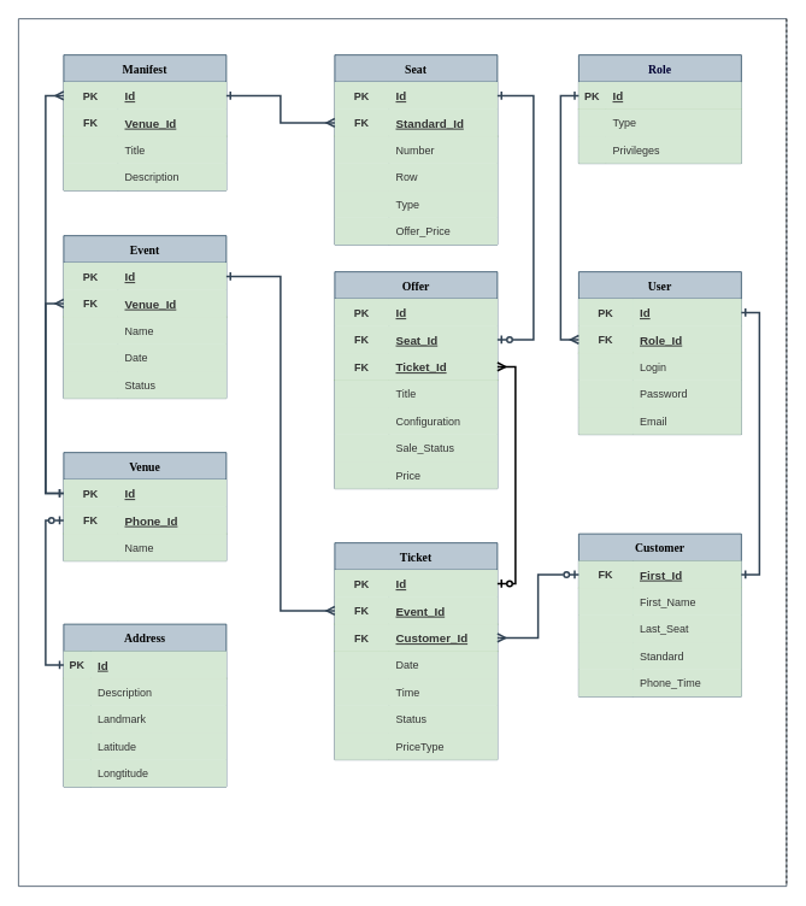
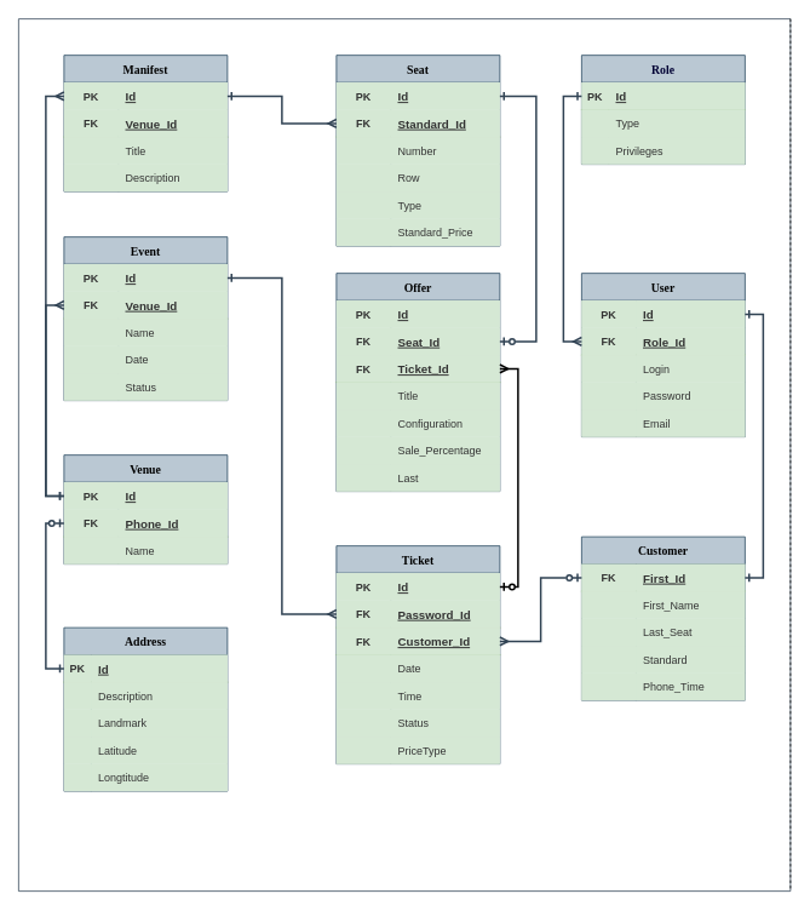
- <mxCell id="75" value="Offer_Price" style="shape=partialRectangle;connectable=0;top=0;left=0;bottom=0;right=0;align=left;spacingLeft=6;overflow=hidden;fillColor=#d5e8d4;strokeColor=#82b366;fontColor=#333333;" parent="73" vertex="1"><mxGeometry x="60" width="120" height="30" as="geometry"><mxRectangle width="120" height="30" as="alternateBounds" /></mxGeometry></mxCell>
+ <mxCell id="75" value="Standard_Price" style="shape=partialRectangle;connectable=0;top=0;left=0;bottom=0;right=0;align=left;spacingLeft=6;overflow=hidden;fillColor=#d5e8d4;strokeColor=#82b366;fontColor=#333333;" parent="73" vertex="1"><mxGeometry x="60" width="120" height="30" as="geometry"><mxRectangle width="120" height="30" as="alternateBounds" /></mxGeometry></mxCell>
- <mxCell id="21" value="Sale_Status" style="shape=partialRectangle;connectable=0;top=0;left=0;bottom=0;right=0;align=left;spacingLeft=6;overflow=hidden;fillColor=#d5e8d4;strokeColor=#82b366;fontColor=#333333;" parent="19" vertex="1"><mxGeometry x="60" width="120" height="30" as="geometry"><mxRectangle width="120" height="30" as="alternateBounds" /></mxGeometry></mxCell>
+ <mxCell id="21" value="Sale_Percentage" style="shape=partialRectangle;connectable=0;top=0;left=0;bottom=0;right=0;align=left;spacingLeft=6;overflow=hidden;fillColor=#d5e8d4;strokeColor=#82b366;fontColor=#333333;" parent="19" vertex="1"><mxGeometry x="60" width="120" height="30" as="geometry"><mxRectangle width="120" height="30" as="alternateBounds" /></mxGeometry></mxCell>
- <mxCell id="24" value="Price" style="shape=partialRectangle;connectable=0;top=0;left=0;bottom=0;right=0;align=left;spacingLeft=6;overflow=hidden;fillColor=#d5e8d4;strokeColor=#82b366;fontColor=#333333;" vertex="1" parent="22"><mxGeometry x="60" width="120" height="30" as="geometry"><mxRectangle width="120" height="30" as="alternateBounds" /></mxGeometry></mxCell>
+ <mxCell id="24" value="Last" style="shape=partialRectangle;connectable=0;top=0;left=0;bottom=0;right=0;align=left;spacingLeft=6;overflow=hidden;fillColor=#d5e8d4;strokeColor=#82b366;fontColor=#333333;" vertex="1" parent="22"><mxGeometry x="60" width="120" height="30" as="geometry"><mxRectangle width="120" height="30" as="alternateBounds" /></mxGeometry></mxCell>
- <mxCell id="41" value="Event_Id" style="shape=partialRectangle;connectable=0;top=0;left=0;bottom=0;right=0;align=left;spacingLeft=6;fontStyle=5;overflow=hidden;fillColor=#d5e8d4;strokeColor=#82b366;fontColor=#333333;fontSize=13;" vertex="1" parent="39"><mxGeometry x="60" width="120" height="30" as="geometry"><mxRectangle width="120" height="30" as="alternateBounds" /></mxGeometry></mxCell>
+ <mxCell id="41" value="Password_Id" style="shape=partialRectangle;connectable=0;top=0;left=0;bottom=0;right=0;align=left;spacingLeft=6;fontStyle=5;overflow=hidden;fillColor=#d5e8d4;strokeColor=#82b366;fontColor=#333333;fontSize=13;" vertex="1" parent="39"><mxGeometry x="60" width="120" height="30" as="geometry"><mxRectangle width="120" height="30" as="alternateBounds" /></mxGeometry></mxCell>
